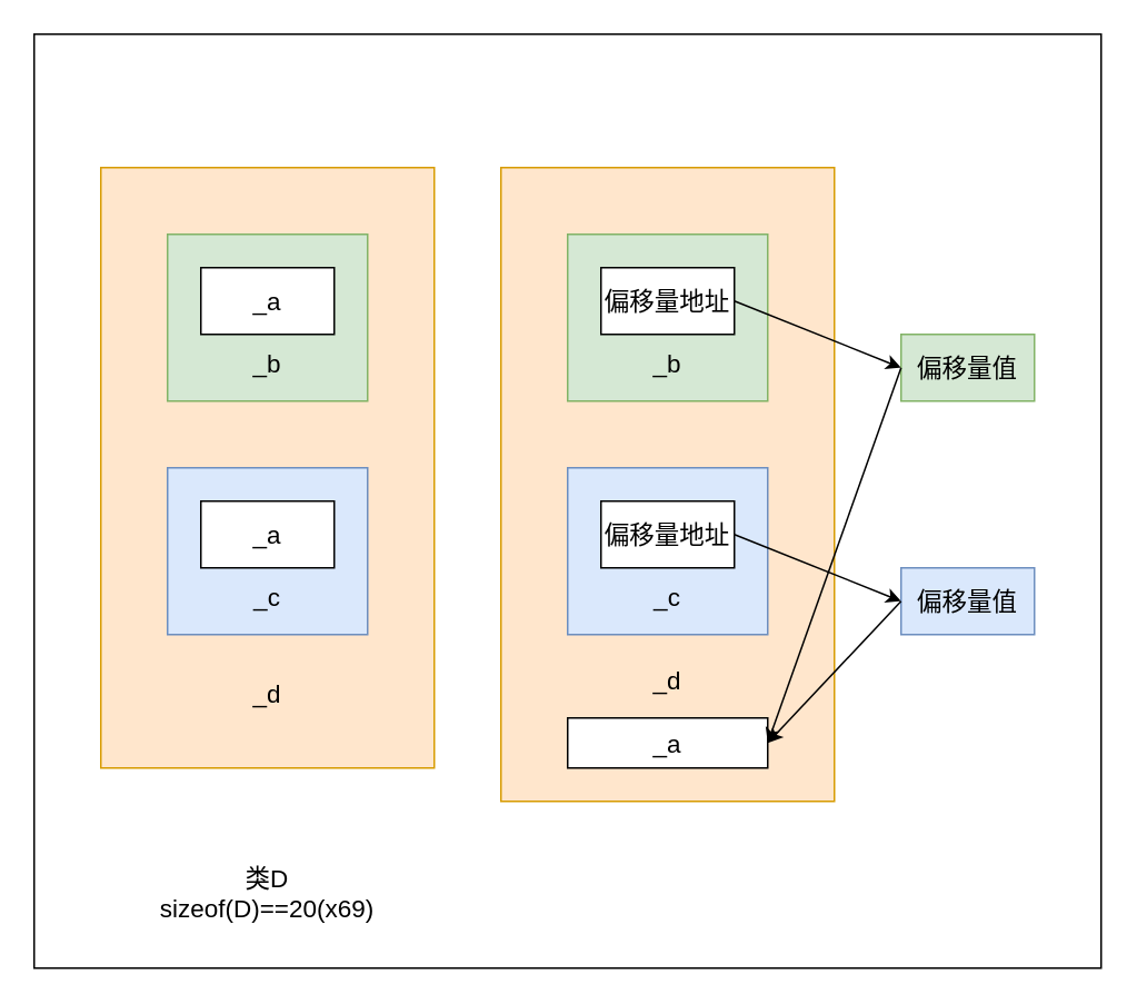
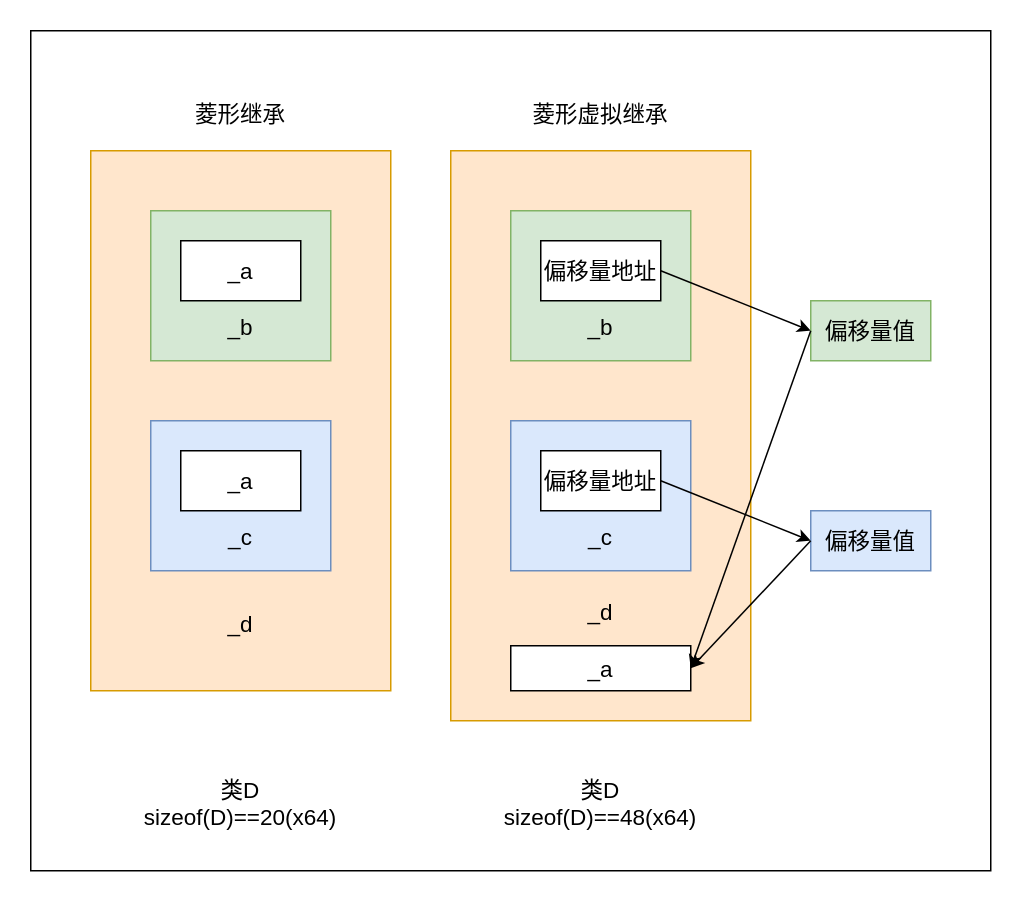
+ <mxCell id="14" value="菱形继承" style="text;html=1;strokeColor=none;fillColor=none;align=center;verticalAlign=middle;whiteSpace=wrap;rounded=0;fontSize=15;" parent="1" vertex="1"><mxGeometry x="60" y="60" width="200" height="30" as="geometry" /></mxCell>
+ <mxCell id="15" value="菱形虚拟继承" style="text;html=1;strokeColor=none;fillColor=none;align=center;verticalAlign=middle;whiteSpace=wrap;rounded=0;fontSize=15;" parent="1" vertex="1"><mxGeometry x="300" y="60" width="200" height="30" as="geometry" /></mxCell>
- <mxCell id="18" value="类D&lt;br&gt;sizeof(D)==20(x69)" style="text;html=1;strokeColor=none;fillColor=none;align=center;verticalAlign=middle;whiteSpace=wrap;rounded=0;fontSize=15;" parent="1" vertex="1"><mxGeometry x="60" y="510" width="200" height="50" as="geometry" /></mxCell>
+ <mxCell id="18" value="类D&lt;br&gt;sizeof(D)==20(x64)" style="text;html=1;strokeColor=none;fillColor=none;align=center;verticalAlign=middle;whiteSpace=wrap;rounded=0;fontSize=15;" parent="1" vertex="1"><mxGeometry x="60" y="510" width="200" height="50" as="geometry" /></mxCell>
+ <mxCell id="19" value="类D&lt;br&gt;sizeof(D)==48(x64)" style="text;html=1;strokeColor=none;fillColor=none;align=center;verticalAlign=middle;whiteSpace=wrap;rounded=0;fontSize=15;" parent="1" vertex="1"><mxGeometry x="300" y="510" width="200" height="50" as="geometry" /></mxCell>
